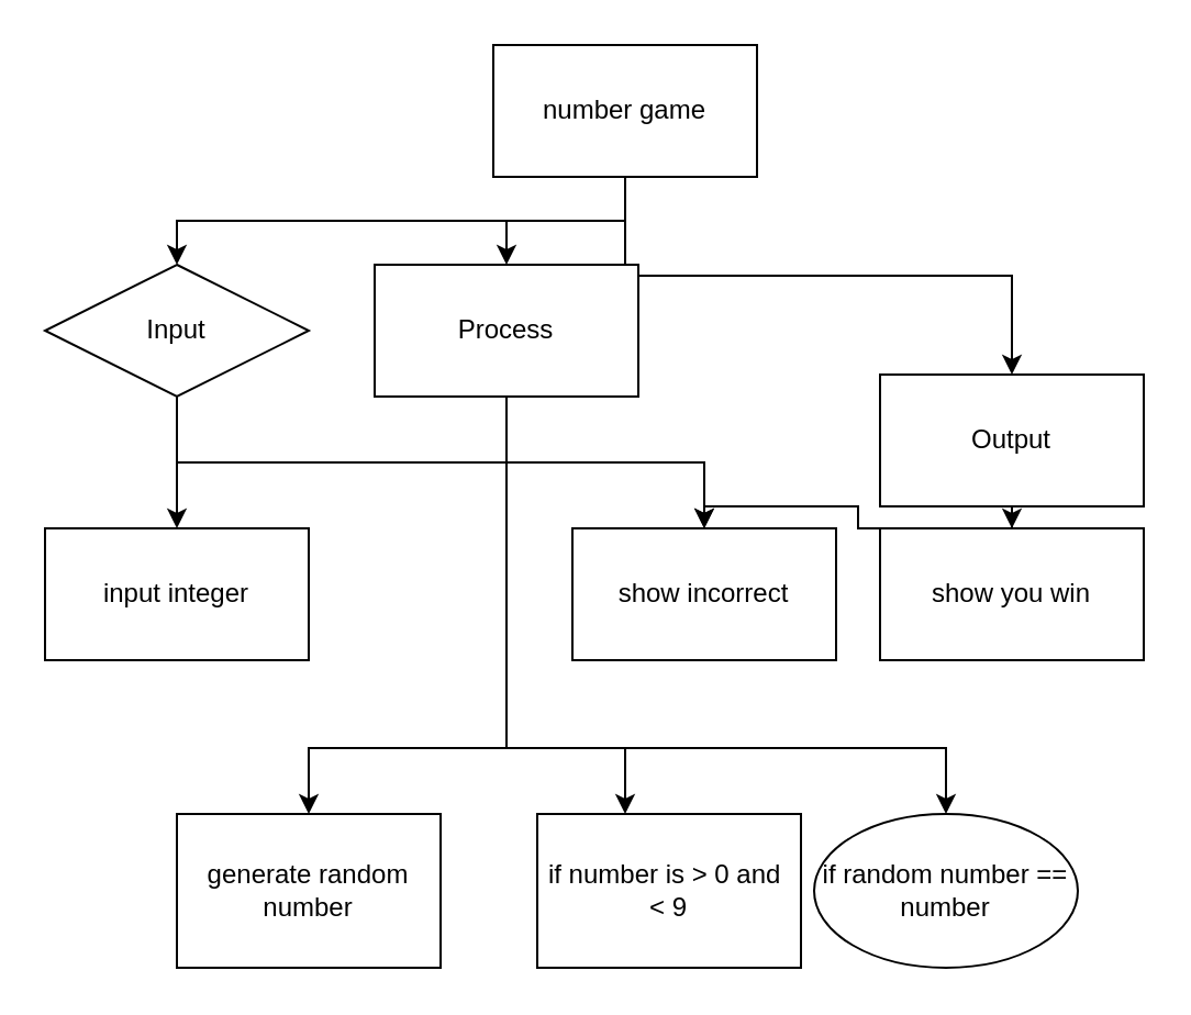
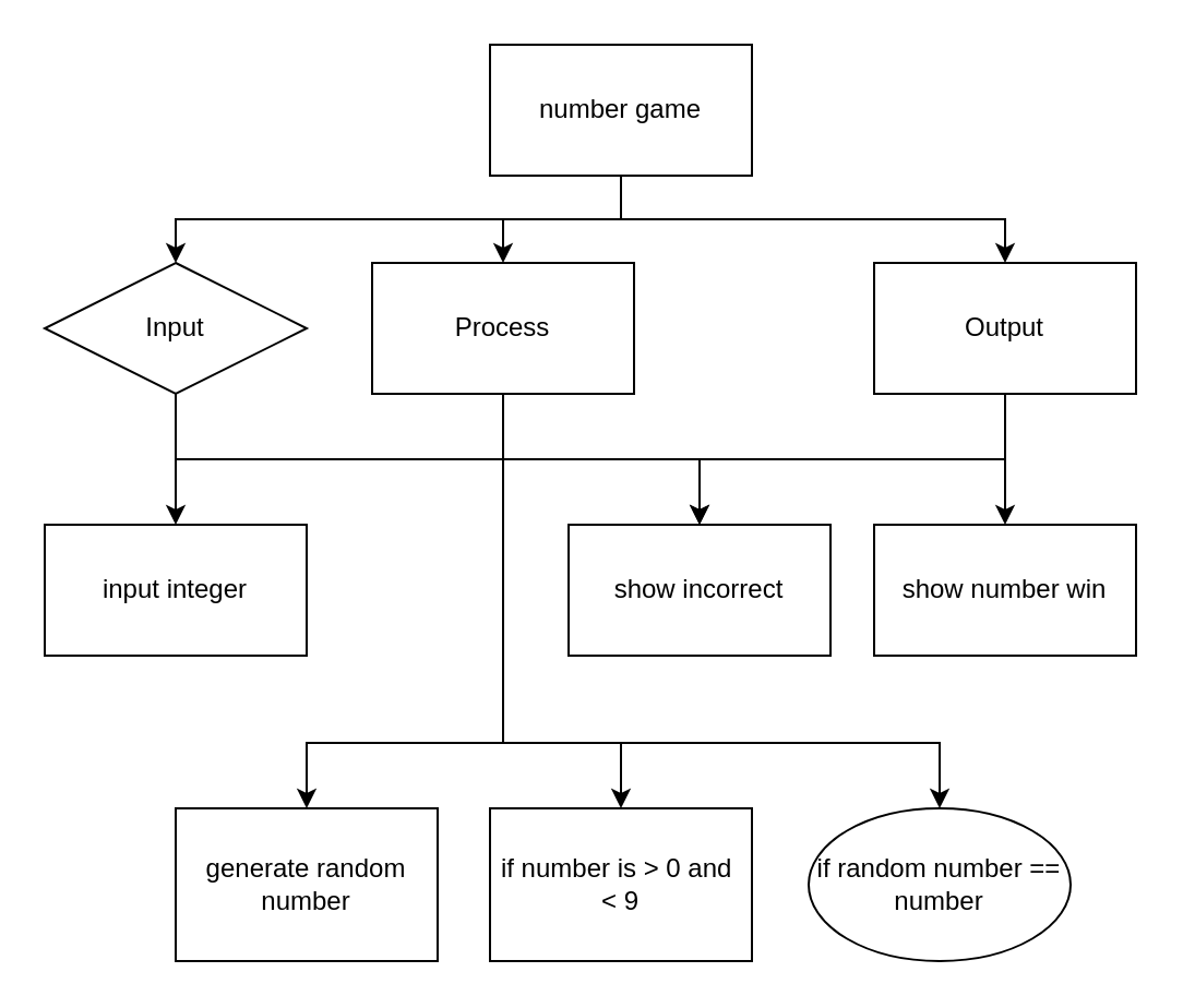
- <mxCell id="15" value="Output" style="rounded=0;whiteSpace=wrap;html=1;" parent="1" vertex="1"><mxGeometry x="400" y="170" width="120" height="60" as="geometry" /></mxCell>
+ <mxCell id="15" value="Output" style="rounded=0;whiteSpace=wrap;html=1;" parent="1" vertex="1"><mxGeometry x="400" y="120" width="120" height="60" as="geometry" /></mxCell>
- <mxCell id="17" value="show you win" style="rounded=0;whiteSpace=wrap;html=1;" parent="1" vertex="1"><mxGeometry x="400" y="240" width="120" height="60" as="geometry" /></mxCell>
+ <mxCell id="17" value="show number win" style="rounded=0;whiteSpace=wrap;html=1;" parent="1" vertex="1"><mxGeometry x="400" y="240" width="120" height="60" as="geometry" /></mxCell>
- <mxCell id="20" value="if number is &amp;gt; 0 and&amp;nbsp; &amp;lt; 9" style="rounded=0;whiteSpace=wrap;html=1;" vertex="1" parent="1"><mxGeometry x="244" y="370" width="120" height="70" as="geometry" /></mxCell>
+ <mxCell id="20" value="if number is &amp;gt; 0 and&amp;nbsp; &amp;lt; 9" style="rounded=0;whiteSpace=wrap;html=1;" vertex="1" parent="1"><mxGeometry x="224" y="370" width="120" height="70" as="geometry" /></mxCell>
